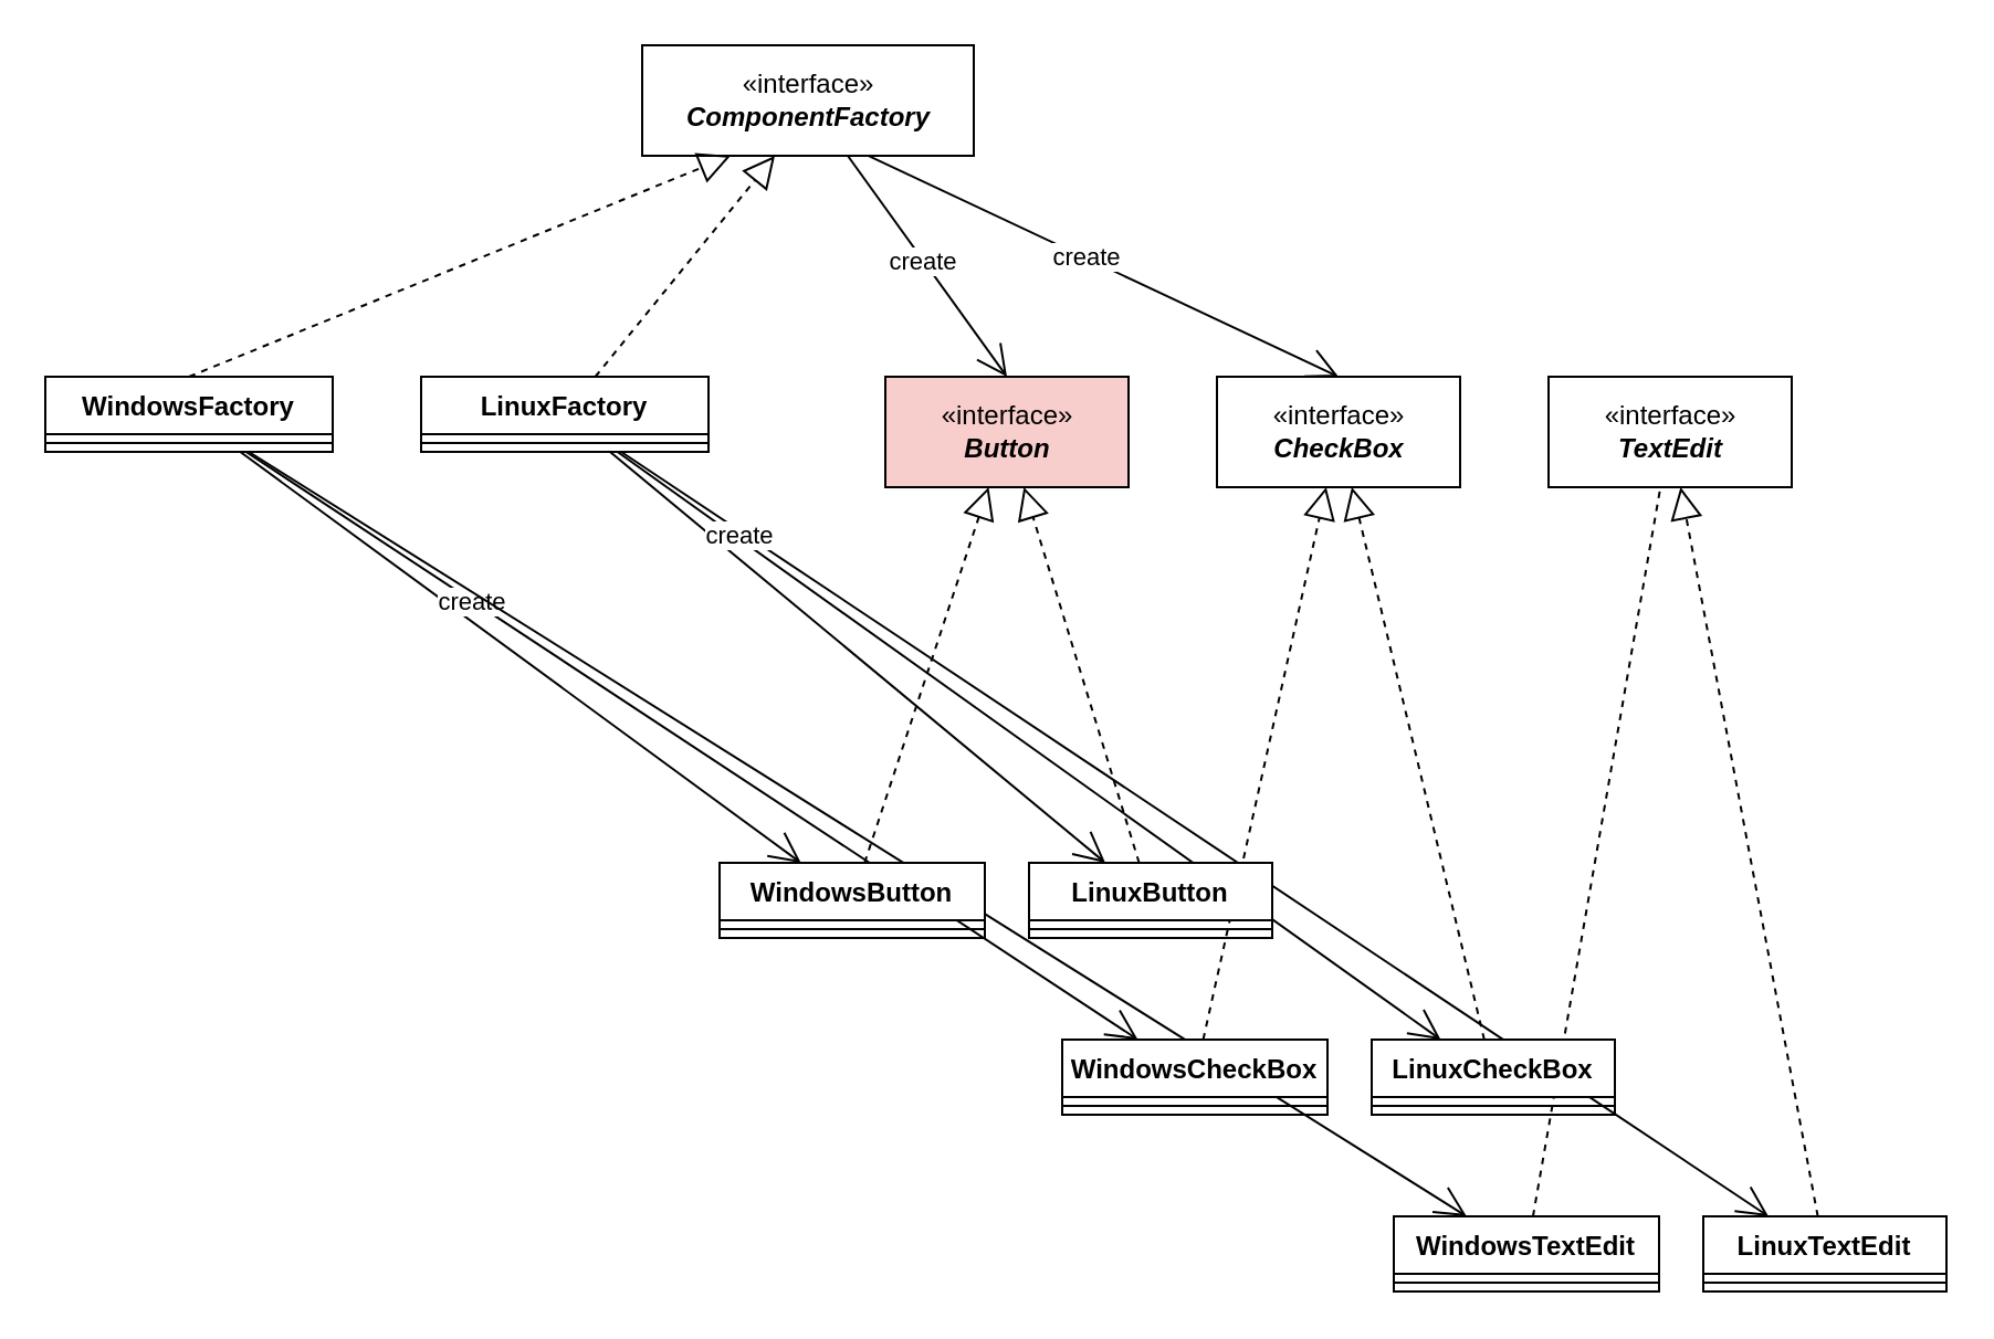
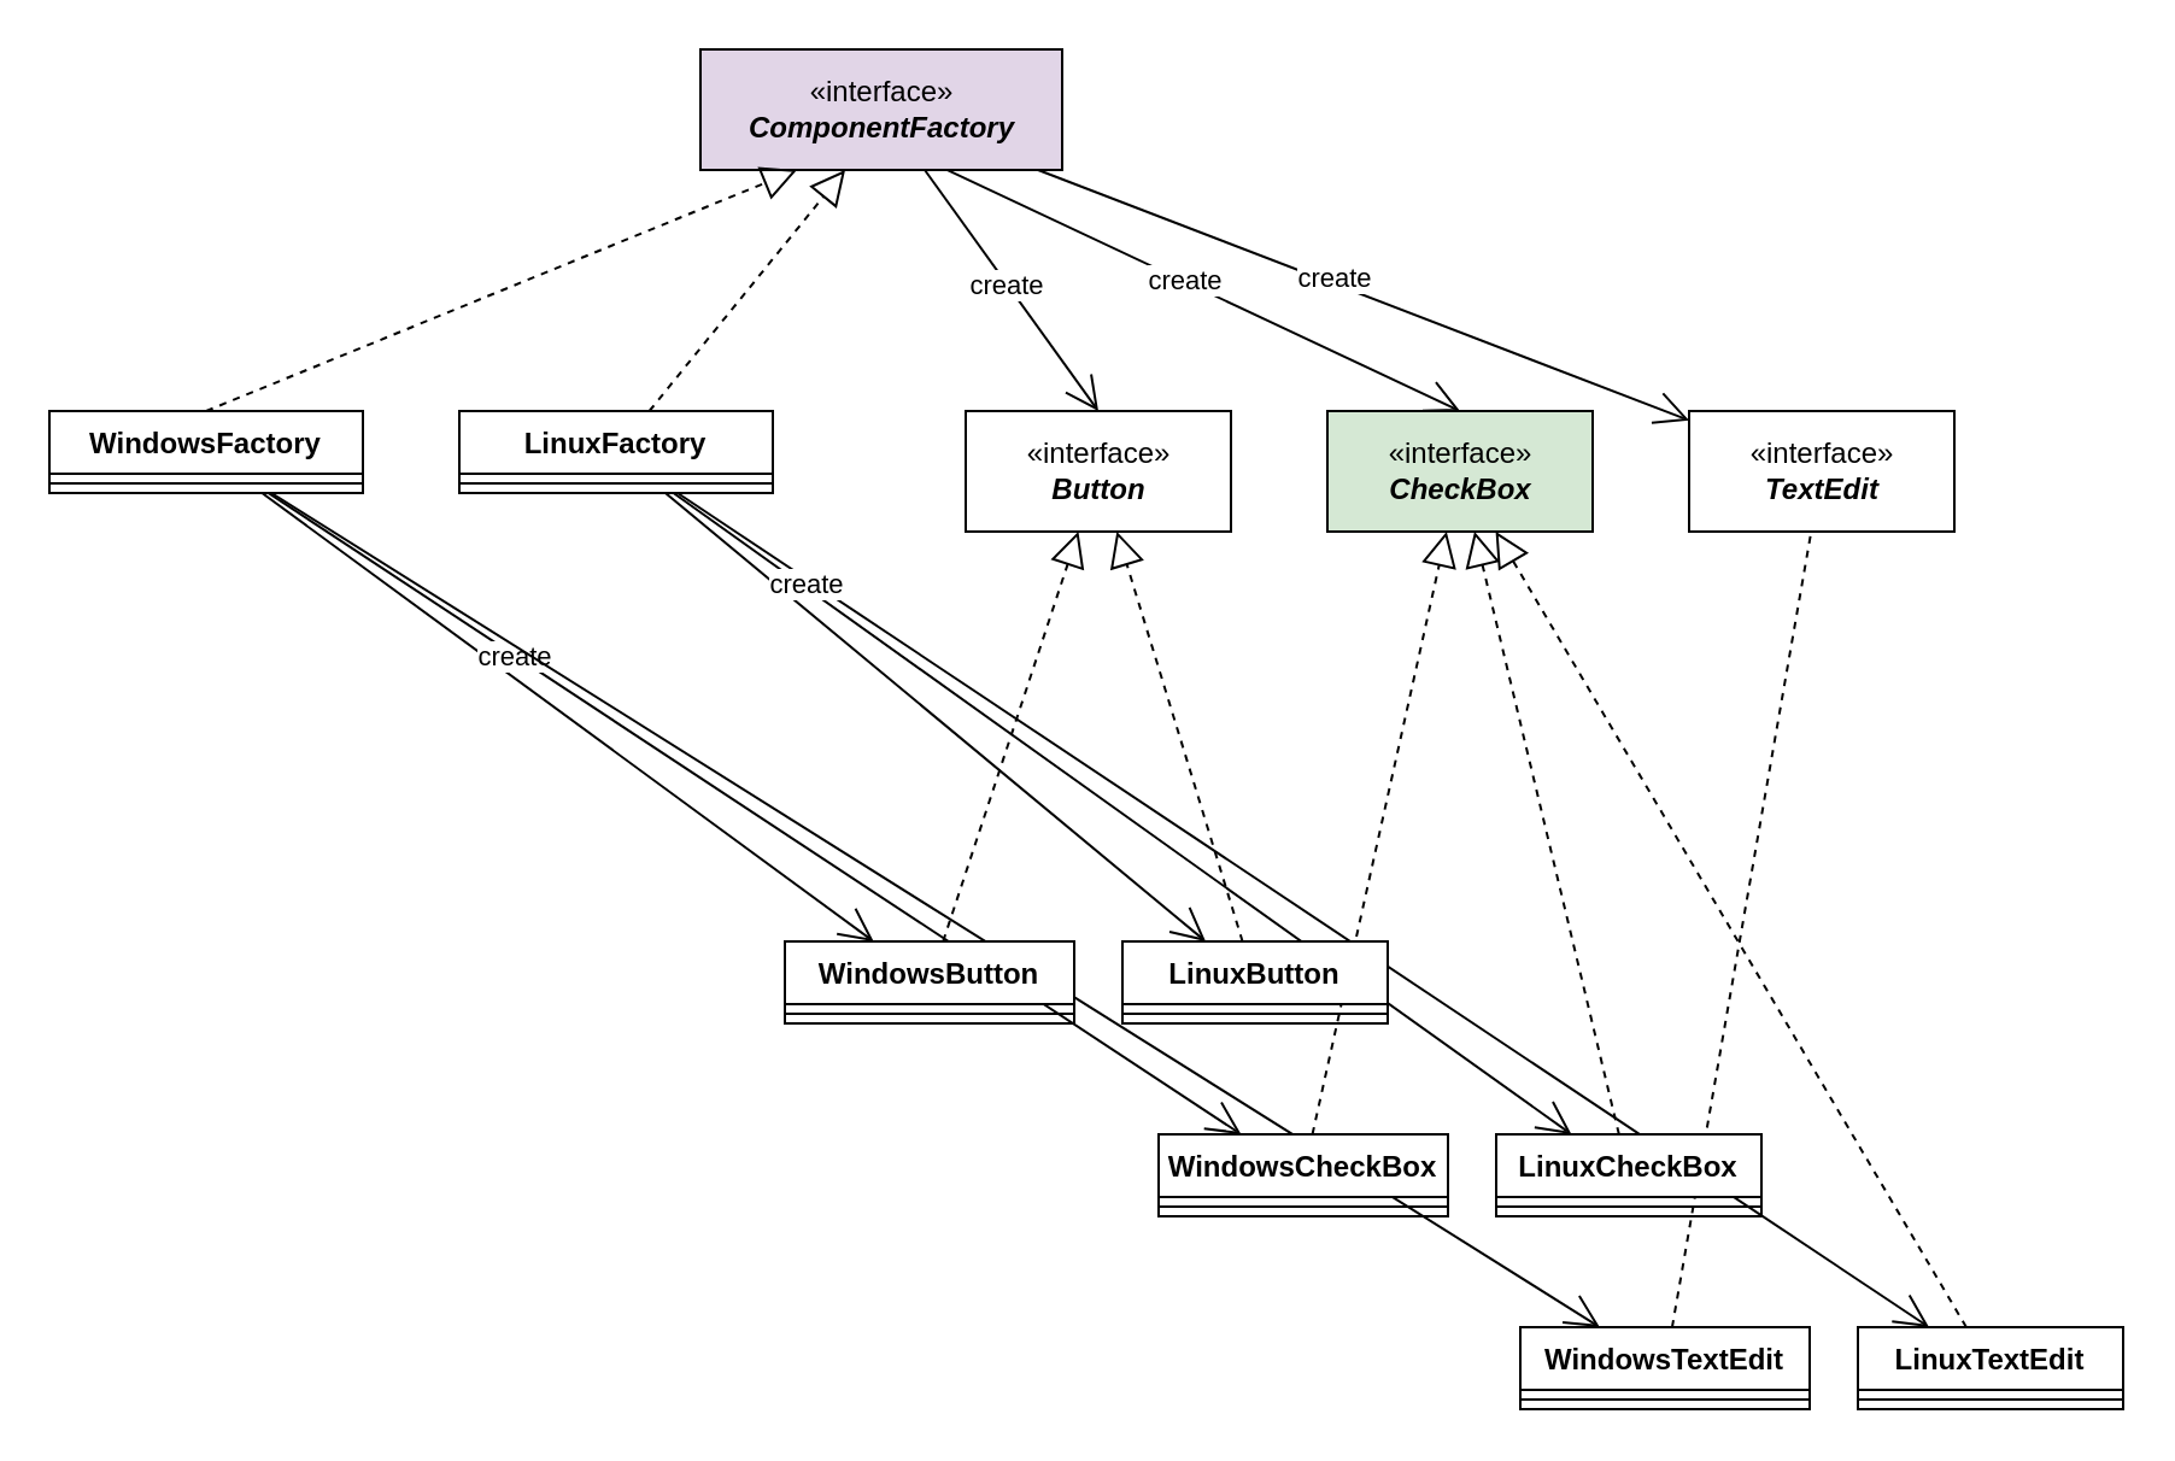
- <mxCell id="2" value="«interface»&lt;br&gt;&lt;b&gt;&lt;i&gt;ComponentFactory&lt;/i&gt;&lt;/b&gt;" style="html=1;" vertex="1" parent="1"><mxGeometry x="290" y="20" width="150" height="50" as="geometry" /></mxCell>
+ <mxCell id="2" value="«interface»&lt;br&gt;&lt;b&gt;&lt;i&gt;ComponentFactory&lt;/i&gt;&lt;/b&gt;" style="html=1;fillColor=#e1d5e7;" vertex="1" parent="1"><mxGeometry x="290" y="20" width="150" height="50" as="geometry" /></mxCell>
+ <mxCell id="16" value="" style="endArrow=open;endFill=1;endSize=12;html=1;rounded=0;" edge="1" parent="1" source="2" target="9"><mxGeometry width="160" relative="1" as="geometry"><mxPoint x="402.45" y="80.05" as="sourcePoint" /><mxPoint x="615" y="180" as="targetPoint" /></mxGeometry></mxCell>
+ <mxCell id="17" value="create" style="edgeLabel;html=1;align=center;verticalAlign=middle;resizable=0;points=[];" vertex="1" connectable="0" parent="16"><mxGeometry x="-0.102" y="2" relative="1" as="geometry"><mxPoint as="offset" /></mxGeometry></mxCell>
- <mxCell id="7" value="«interface»&lt;br&gt;&lt;b&gt;&lt;i&gt;Button&lt;/i&gt;&lt;/b&gt;" style="html=1;fillColor=#f8cecc;" vertex="1" parent="1"><mxGeometry x="400" y="170" width="110" height="50" as="geometry" /></mxCell>
+ <mxCell id="7" value="«interface»&lt;br&gt;&lt;b&gt;&lt;i&gt;Button&lt;/i&gt;&lt;/b&gt;" style="html=1;" vertex="1" parent="1"><mxGeometry x="400" y="170" width="110" height="50" as="geometry" /></mxCell>
- <mxCell id="8" value="«interface»&lt;br&gt;&lt;b&gt;&lt;i&gt;CheckBox&lt;br&gt;&lt;/i&gt;&lt;/b&gt;" style="html=1;" vertex="1" parent="1"><mxGeometry x="550" y="170" width="110" height="50" as="geometry" /></mxCell>
+ <mxCell id="8" value="«interface»&lt;br&gt;&lt;b&gt;&lt;i&gt;CheckBox&lt;br&gt;&lt;/i&gt;&lt;/b&gt;" style="html=1;fillColor=#d5e8d4;" vertex="1" parent="1"><mxGeometry x="550" y="170" width="110" height="50" as="geometry" /></mxCell>
- <mxCell id="22" value="" style="endArrow=block;dashed=1;endFill=0;endSize=12;html=1;rounded=0;" edge="1" parent="1" source="38" target="9"><mxGeometry width="160" relative="1" as="geometry"><mxPoint x="680.925" y="480" as="sourcePoint" /><mxPoint x="620.993" y="230" as="targetPoint" /></mxGeometry></mxCell>
+ <mxCell id="22" value="" style="endArrow=block;dashed=1;endFill=0;endSize=12;html=1;rounded=0;" edge="1" parent="1" source="38" target="8"><mxGeometry width="160" relative="1" as="geometry"><mxPoint x="680.925" y="480" as="sourcePoint" /><mxPoint x="620.993" y="230" as="targetPoint" /></mxGeometry></mxCell>
